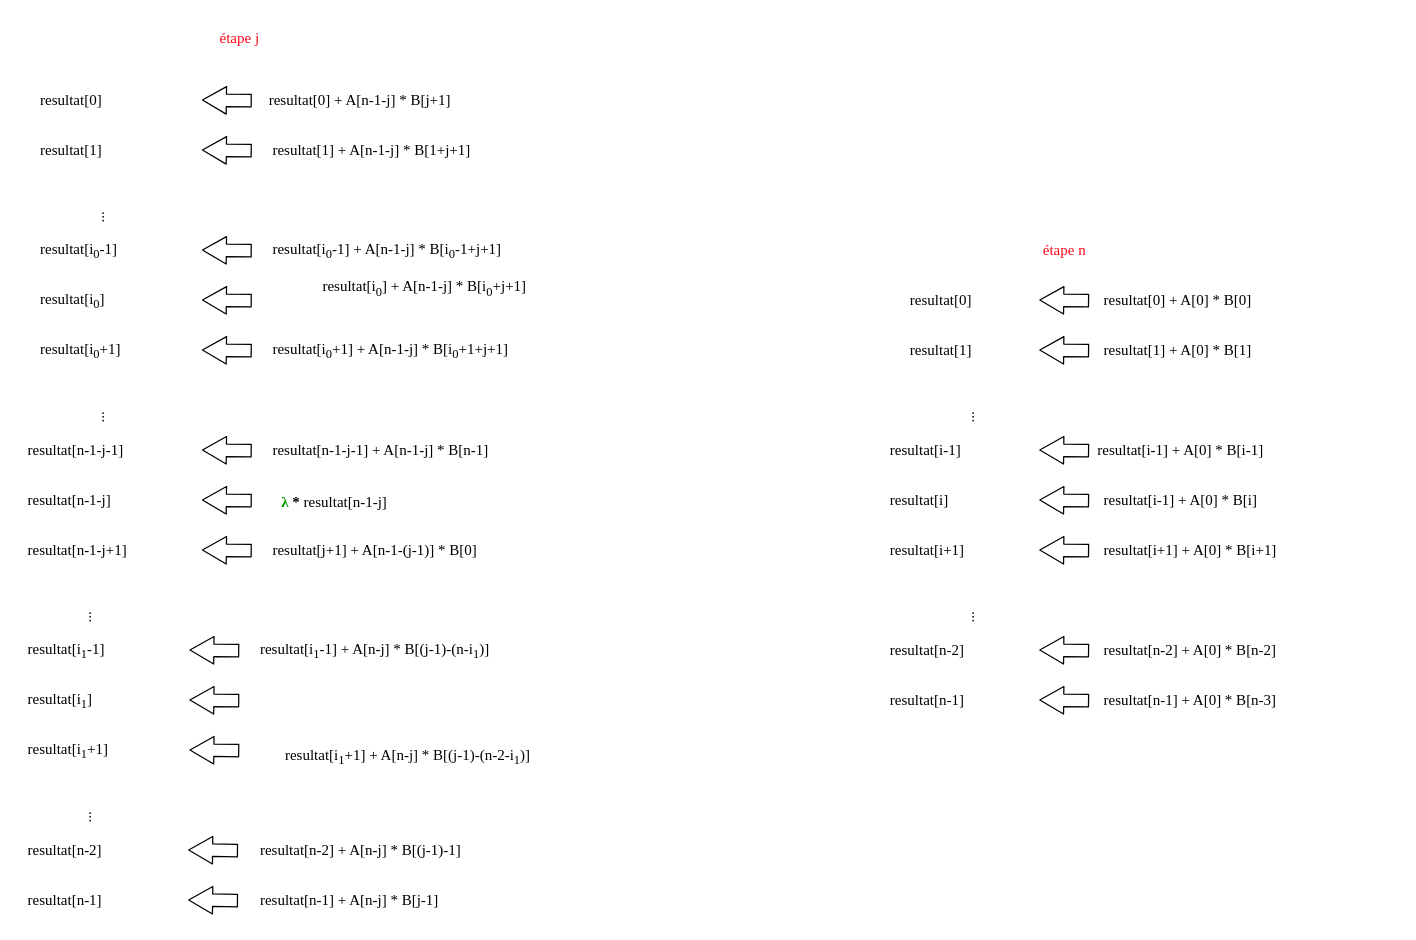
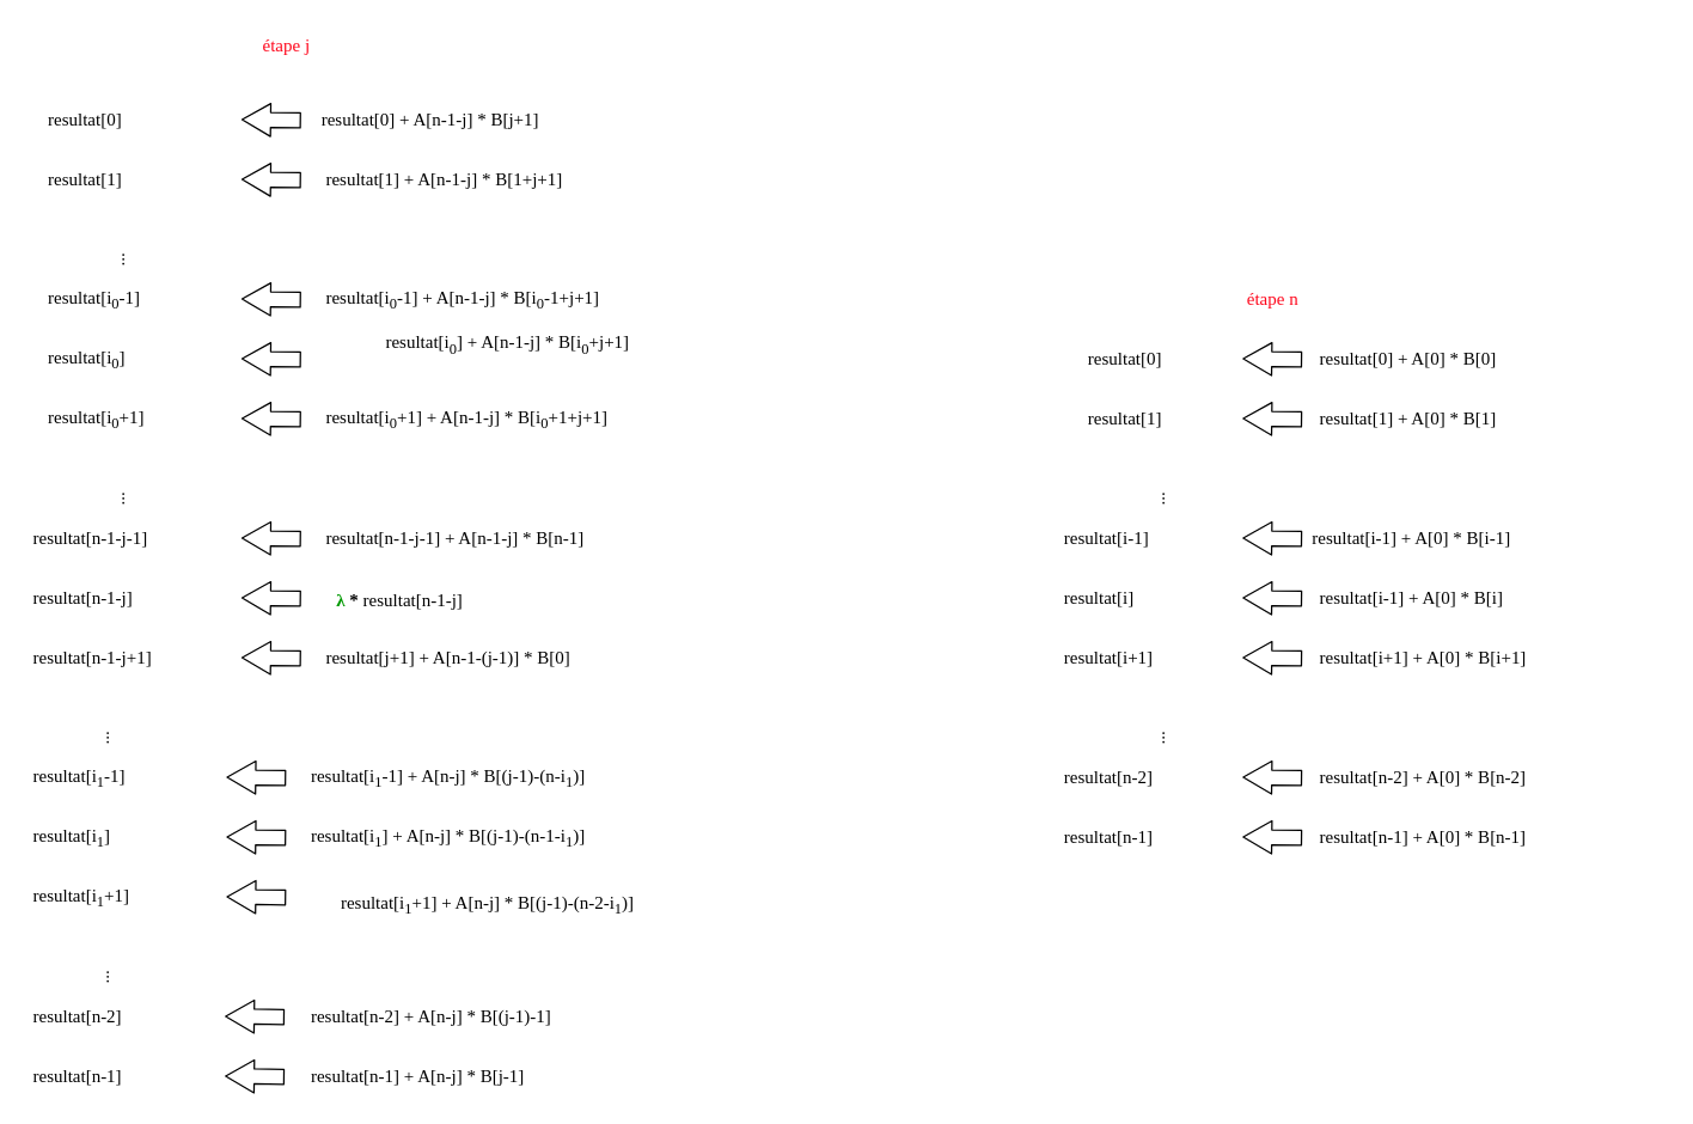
+ <mxCell id="43" value="&lt;font face=&quot;Lucida Console&quot;&gt;resultat[i&lt;sub&gt;1&lt;/sub&gt;] + A[n-j] * B[(j-1)-(n-1-i&lt;sub&gt;1&lt;/sub&gt;)]&lt;br&gt;&lt;/font&gt;" style="text;html=1;align=left;verticalAlign=middle;resizable=0;points=[];autosize=1;" vertex="1" parent="1"><mxGeometry x="206" y="550" width="310" height="20" as="geometry" /></mxCell>
- <mxCell id="66" value="&lt;font face=&quot;Lucida Console&quot;&gt;resultat[n-1] + A[0] * B[n-3]&lt;br&gt;&lt;/font&gt;" style="text;html=1;align=left;verticalAlign=middle;resizable=0;points=[];autosize=1;" vertex="1" parent="1"><mxGeometry x="881" y="550" width="230" height="20" as="geometry" /></mxCell>
+ <mxCell id="66" value="&lt;font face=&quot;Lucida Console&quot;&gt;resultat[n-1] + A[0] * B[n-1]&lt;br&gt;&lt;/font&gt;" style="text;html=1;align=left;verticalAlign=middle;resizable=0;points=[];autosize=1;" vertex="1" parent="1"><mxGeometry x="881" y="550" width="230" height="20" as="geometry" /></mxCell>
